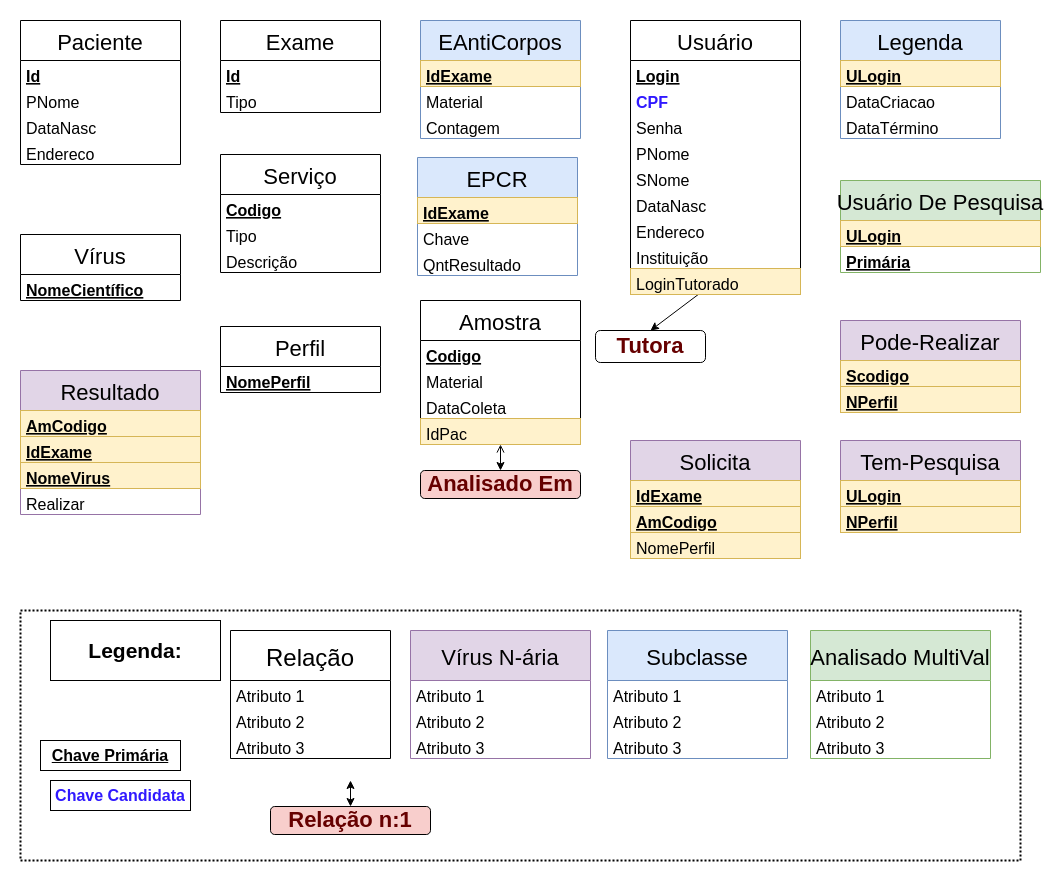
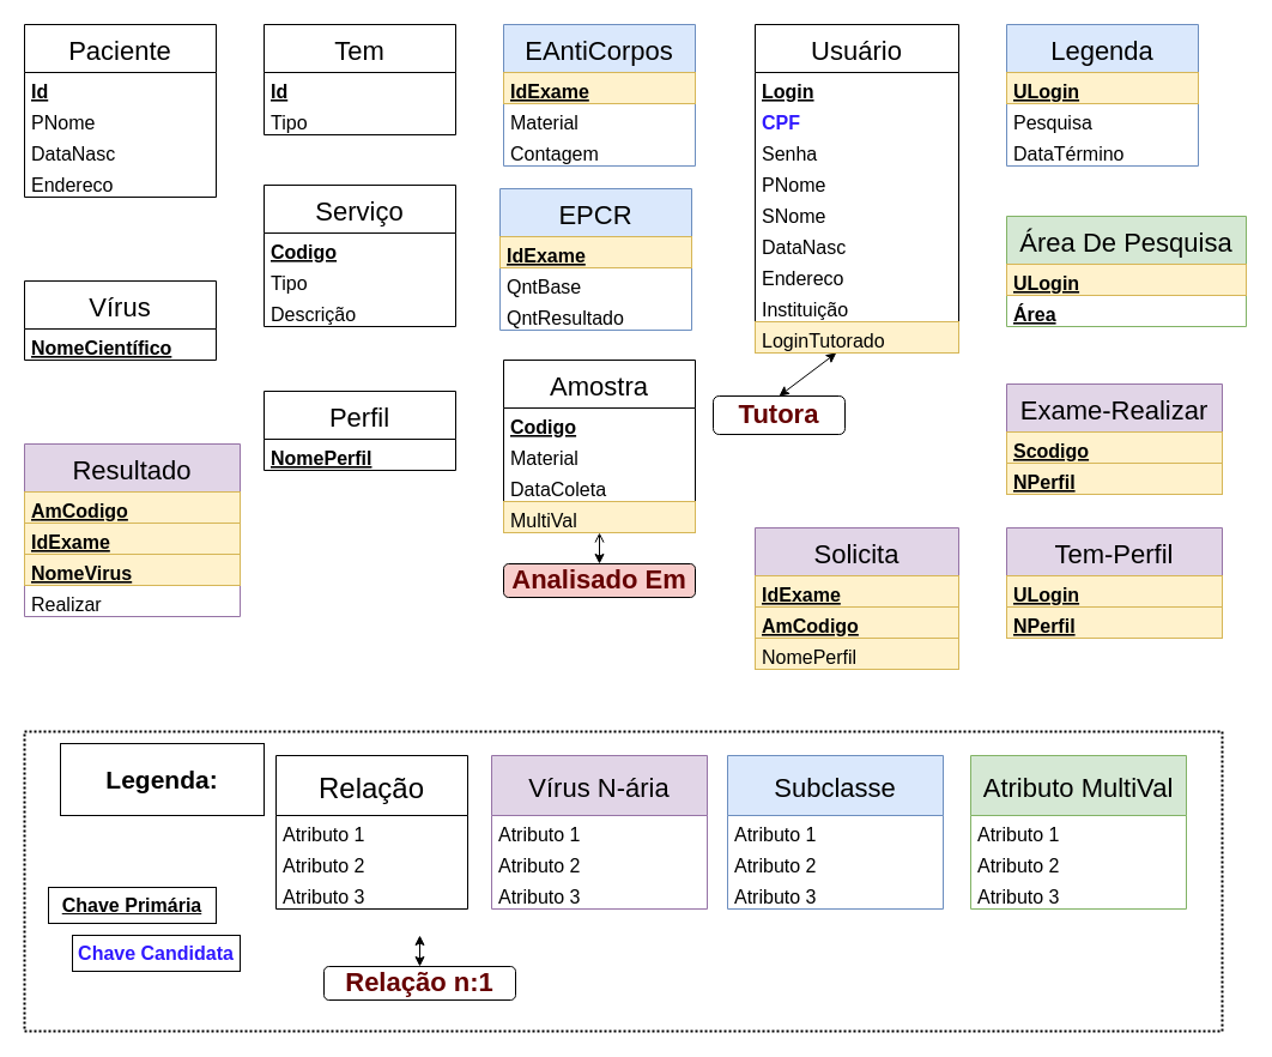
- <mxCell id="16" value="Exame" style="swimlane;fontStyle=0;childLayout=stackLayout;horizontal=1;startSize=40;horizontalStack=0;resizeParent=1;resizeParentMax=0;resizeLast=0;collapsible=1;marginBottom=0;align=center;fontSize=22;" parent="1" vertex="1"><mxGeometry x="220" y="20" width="160" height="92" as="geometry"><mxRectangle x="330" y="200" width="90" height="26" as="alternateBounds" /></mxGeometry></mxCell>
+ <mxCell id="16" value="Tem" style="swimlane;fontStyle=0;childLayout=stackLayout;horizontal=1;startSize=40;horizontalStack=0;resizeParent=1;resizeParentMax=0;resizeLast=0;collapsible=1;marginBottom=0;align=center;fontSize=22;" parent="1" vertex="1"><mxGeometry x="220" y="20" width="160" height="92" as="geometry"><mxRectangle x="330" y="200" width="90" height="26" as="alternateBounds" /></mxGeometry></mxCell>
- <mxCell id="37" value="DataCriacao" style="text;strokeColor=none;fillColor=none;spacingLeft=4;spacingRight=4;overflow=hidden;rotatable=0;points=[[0,0.5],[1,0.5]];portConstraint=eastwest;fontSize=16;" parent="35" vertex="1"><mxGeometry y="66" width="160" height="26" as="geometry" /></mxCell>
+ <mxCell id="37" value="Pesquisa" style="text;strokeColor=none;fillColor=none;spacingLeft=4;spacingRight=4;overflow=hidden;rotatable=0;points=[[0,0.5],[1,0.5]];portConstraint=eastwest;fontSize=16;" parent="35" vertex="1"><mxGeometry y="66" width="160" height="26" as="geometry" /></mxCell>
- <mxCell id="47" value="Usuário De Pesquisa" style="swimlane;fontStyle=0;childLayout=stackLayout;horizontal=1;startSize=40;horizontalStack=0;resizeParent=1;resizeParentMax=0;resizeLast=0;collapsible=1;marginBottom=0;align=center;fontSize=22;fillColor=#d5e8d4;strokeColor=#82b366;" parent="1" vertex="1"><mxGeometry x="840" y="180" width="200" height="92" as="geometry"><mxRectangle x="330" y="200" width="90" height="26" as="alternateBounds" /></mxGeometry></mxCell>
+ <mxCell id="47" value="Área De Pesquisa" style="swimlane;fontStyle=0;childLayout=stackLayout;horizontal=1;startSize=40;horizontalStack=0;resizeParent=1;resizeParentMax=0;resizeLast=0;collapsible=1;marginBottom=0;align=center;fontSize=22;fillColor=#d5e8d4;strokeColor=#82b366;" parent="1" vertex="1"><mxGeometry x="840" y="180" width="200" height="92" as="geometry"><mxRectangle x="330" y="200" width="90" height="26" as="alternateBounds" /></mxGeometry></mxCell>
- <mxCell id="8" value="Chave" style="text;strokeColor=none;fillColor=none;spacingLeft=4;spacingRight=4;overflow=hidden;rotatable=0;points=[[0,0.5],[1,0.5]];portConstraint=eastwest;fontSize=16;" parent="6" vertex="1"><mxGeometry y="66" width="160" height="26" as="geometry" /></mxCell>
+ <mxCell id="8" value="QntBase" style="text;strokeColor=none;fillColor=none;spacingLeft=4;spacingRight=4;overflow=hidden;rotatable=0;points=[[0,0.5],[1,0.5]];portConstraint=eastwest;fontSize=16;" parent="6" vertex="1"><mxGeometry y="66" width="160" height="26" as="geometry" /></mxCell>
- <mxCell id="49" value="Primária" style="text;strokeColor=none;fillColor=none;spacingLeft=4;spacingRight=4;overflow=hidden;rotatable=0;points=[[0,0.5],[1,0.5]];portConstraint=eastwest;fontSize=16;fontStyle=5" parent="47" vertex="1"><mxGeometry y="66" width="200" height="26" as="geometry" /></mxCell>
+ <mxCell id="49" value="Área" style="text;strokeColor=none;fillColor=none;spacingLeft=4;spacingRight=4;overflow=hidden;rotatable=0;points=[[0,0.5],[1,0.5]];portConstraint=eastwest;fontSize=16;fontStyle=5" parent="47" vertex="1"><mxGeometry y="66" width="200" height="26" as="geometry" /></mxCell>
- <mxCell id="22" value="" style="endArrow=none;startArrow=classic;html=1;fontSize=22;fontColor=#FFD966;exitX=0.5;exitY=0;exitDx=0;exitDy=0;" parent="1" source="21" target="34" edge="1"><mxGeometry width="50" height="50" relative="1" as="geometry"><mxPoint x="810" y="390" as="sourcePoint" /><mxPoint x="710" y="300" as="targetPoint" /></mxGeometry></mxCell>
+ <mxCell id="22" value="" style="endArrow=classic;startArrow=classic;html=1;fontSize=22;fontColor=#FFD966;exitX=0.5;exitY=0;exitDx=0;exitDy=0;" parent="1" source="21" target="34" edge="1"><mxGeometry width="50" height="50" relative="1" as="geometry"><mxPoint x="810" y="390" as="sourcePoint" /><mxPoint x="710" y="300" as="targetPoint" /></mxGeometry></mxCell>
- <mxCell id="53" value="Pode-Realizar" style="swimlane;fontStyle=0;childLayout=stackLayout;horizontal=1;startSize=40;horizontalStack=0;resizeParent=1;resizeParentMax=0;resizeLast=0;collapsible=1;marginBottom=0;align=center;fontSize=22;fillColor=#e1d5e7;strokeColor=#9673a6;" parent="1" vertex="1"><mxGeometry x="840" y="320" width="180" height="92" as="geometry"><mxRectangle x="330" y="200" width="90" height="26" as="alternateBounds" /></mxGeometry></mxCell>
+ <mxCell id="53" value="Exame-Realizar" style="swimlane;fontStyle=0;childLayout=stackLayout;horizontal=1;startSize=40;horizontalStack=0;resizeParent=1;resizeParentMax=0;resizeLast=0;collapsible=1;marginBottom=0;align=center;fontSize=22;fillColor=#e1d5e7;strokeColor=#9673a6;" parent="1" vertex="1"><mxGeometry x="840" y="320" width="180" height="92" as="geometry"><mxRectangle x="330" y="200" width="90" height="26" as="alternateBounds" /></mxGeometry></mxCell>
- <mxCell id="46" value="IdPac" style="text;strokeColor=#d6b656;fillColor=#fff2cc;spacingLeft=4;spacingRight=4;overflow=hidden;rotatable=0;points=[[0,0.5],[1,0.5]];portConstraint=eastwest;fontSize=16;" parent="42" vertex="1"><mxGeometry y="118" width="160" height="26" as="geometry" /></mxCell>
+ <mxCell id="46" value="MultiVal" style="text;strokeColor=#d6b656;fillColor=#fff2cc;spacingLeft=4;spacingRight=4;overflow=hidden;rotatable=0;points=[[0,0.5],[1,0.5]];portConstraint=eastwest;fontSize=16;" parent="42" vertex="1"><mxGeometry y="118" width="160" height="26" as="geometry" /></mxCell>
- <mxCell id="50" value="Tem-Pesquisa" style="swimlane;fontStyle=0;childLayout=stackLayout;horizontal=1;startSize=40;horizontalStack=0;resizeParent=1;resizeParentMax=0;resizeLast=0;collapsible=1;marginBottom=0;align=center;fontSize=22;fillColor=#e1d5e7;strokeColor=#9673a6;" parent="1" vertex="1"><mxGeometry x="840" y="440" width="180" height="92" as="geometry"><mxRectangle x="330" y="200" width="90" height="26" as="alternateBounds" /></mxGeometry></mxCell>
+ <mxCell id="50" value="Tem-Perfil" style="swimlane;fontStyle=0;childLayout=stackLayout;horizontal=1;startSize=40;horizontalStack=0;resizeParent=1;resizeParentMax=0;resizeLast=0;collapsible=1;marginBottom=0;align=center;fontSize=22;fillColor=#e1d5e7;strokeColor=#9673a6;" parent="1" vertex="1"><mxGeometry x="840" y="440" width="180" height="92" as="geometry"><mxRectangle x="330" y="200" width="90" height="26" as="alternateBounds" /></mxGeometry></mxCell>
- <mxCell id="85" value="Analisado MultiVal" style="swimlane;fontStyle=0;childLayout=stackLayout;horizontal=1;startSize=50;horizontalStack=0;resizeParent=1;resizeParentMax=0;resizeLast=0;collapsible=1;marginBottom=0;align=center;fontSize=22;fillColor=#d5e8d4;strokeColor=#82b366;" parent="1" vertex="1"><mxGeometry x="810" y="630" width="180" height="128" as="geometry" /></mxCell>
+ <mxCell id="85" value="Atributo MultiVal" style="swimlane;fontStyle=0;childLayout=stackLayout;horizontal=1;startSize=50;horizontalStack=0;resizeParent=1;resizeParentMax=0;resizeLast=0;collapsible=1;marginBottom=0;align=center;fontSize=22;fillColor=#d5e8d4;strokeColor=#82b366;" parent="1" vertex="1"><mxGeometry x="810" y="630" width="180" height="128" as="geometry" /></mxCell>
- <mxCell id="39" value="&lt;div&gt;Chave Candidata&lt;br&gt;&lt;/div&gt;" style="rounded=0;whiteSpace=wrap;html=1;fontStyle=1;fontSize=16;fontColor=#3019FF;" parent="1" vertex="1"><mxGeometry x="50" y="780" width="140" height="30" as="geometry" /></mxCell>
+ <mxCell id="39" value="&lt;div&gt;Chave Candidata&lt;br&gt;&lt;/div&gt;" style="rounded=0;whiteSpace=wrap;html=1;fontStyle=1;fontSize=16;fontColor=#3019FF;" parent="1" vertex="1"><mxGeometry x="60" y="780" width="140" height="30" as="geometry" /></mxCell>
- <mxCell id="40" value="Relação n:1" style="rounded=1;whiteSpace=wrap;html=1;fontSize=22;strokeColor=#000000;fontColor=#660000;fontStyle=1;fillColor=#f8cecc;" parent="1" vertex="1"><mxGeometry x="270" y="806" width="160" height="28" as="geometry" /></mxCell>
+ <mxCell id="40" value="Relação n:1" style="rounded=1;whiteSpace=wrap;html=1;fontSize=22;strokeColor=#000000;fontColor=#660000;fontStyle=1" parent="1" vertex="1"><mxGeometry x="270" y="806" width="160" height="28" as="geometry" /></mxCell>
